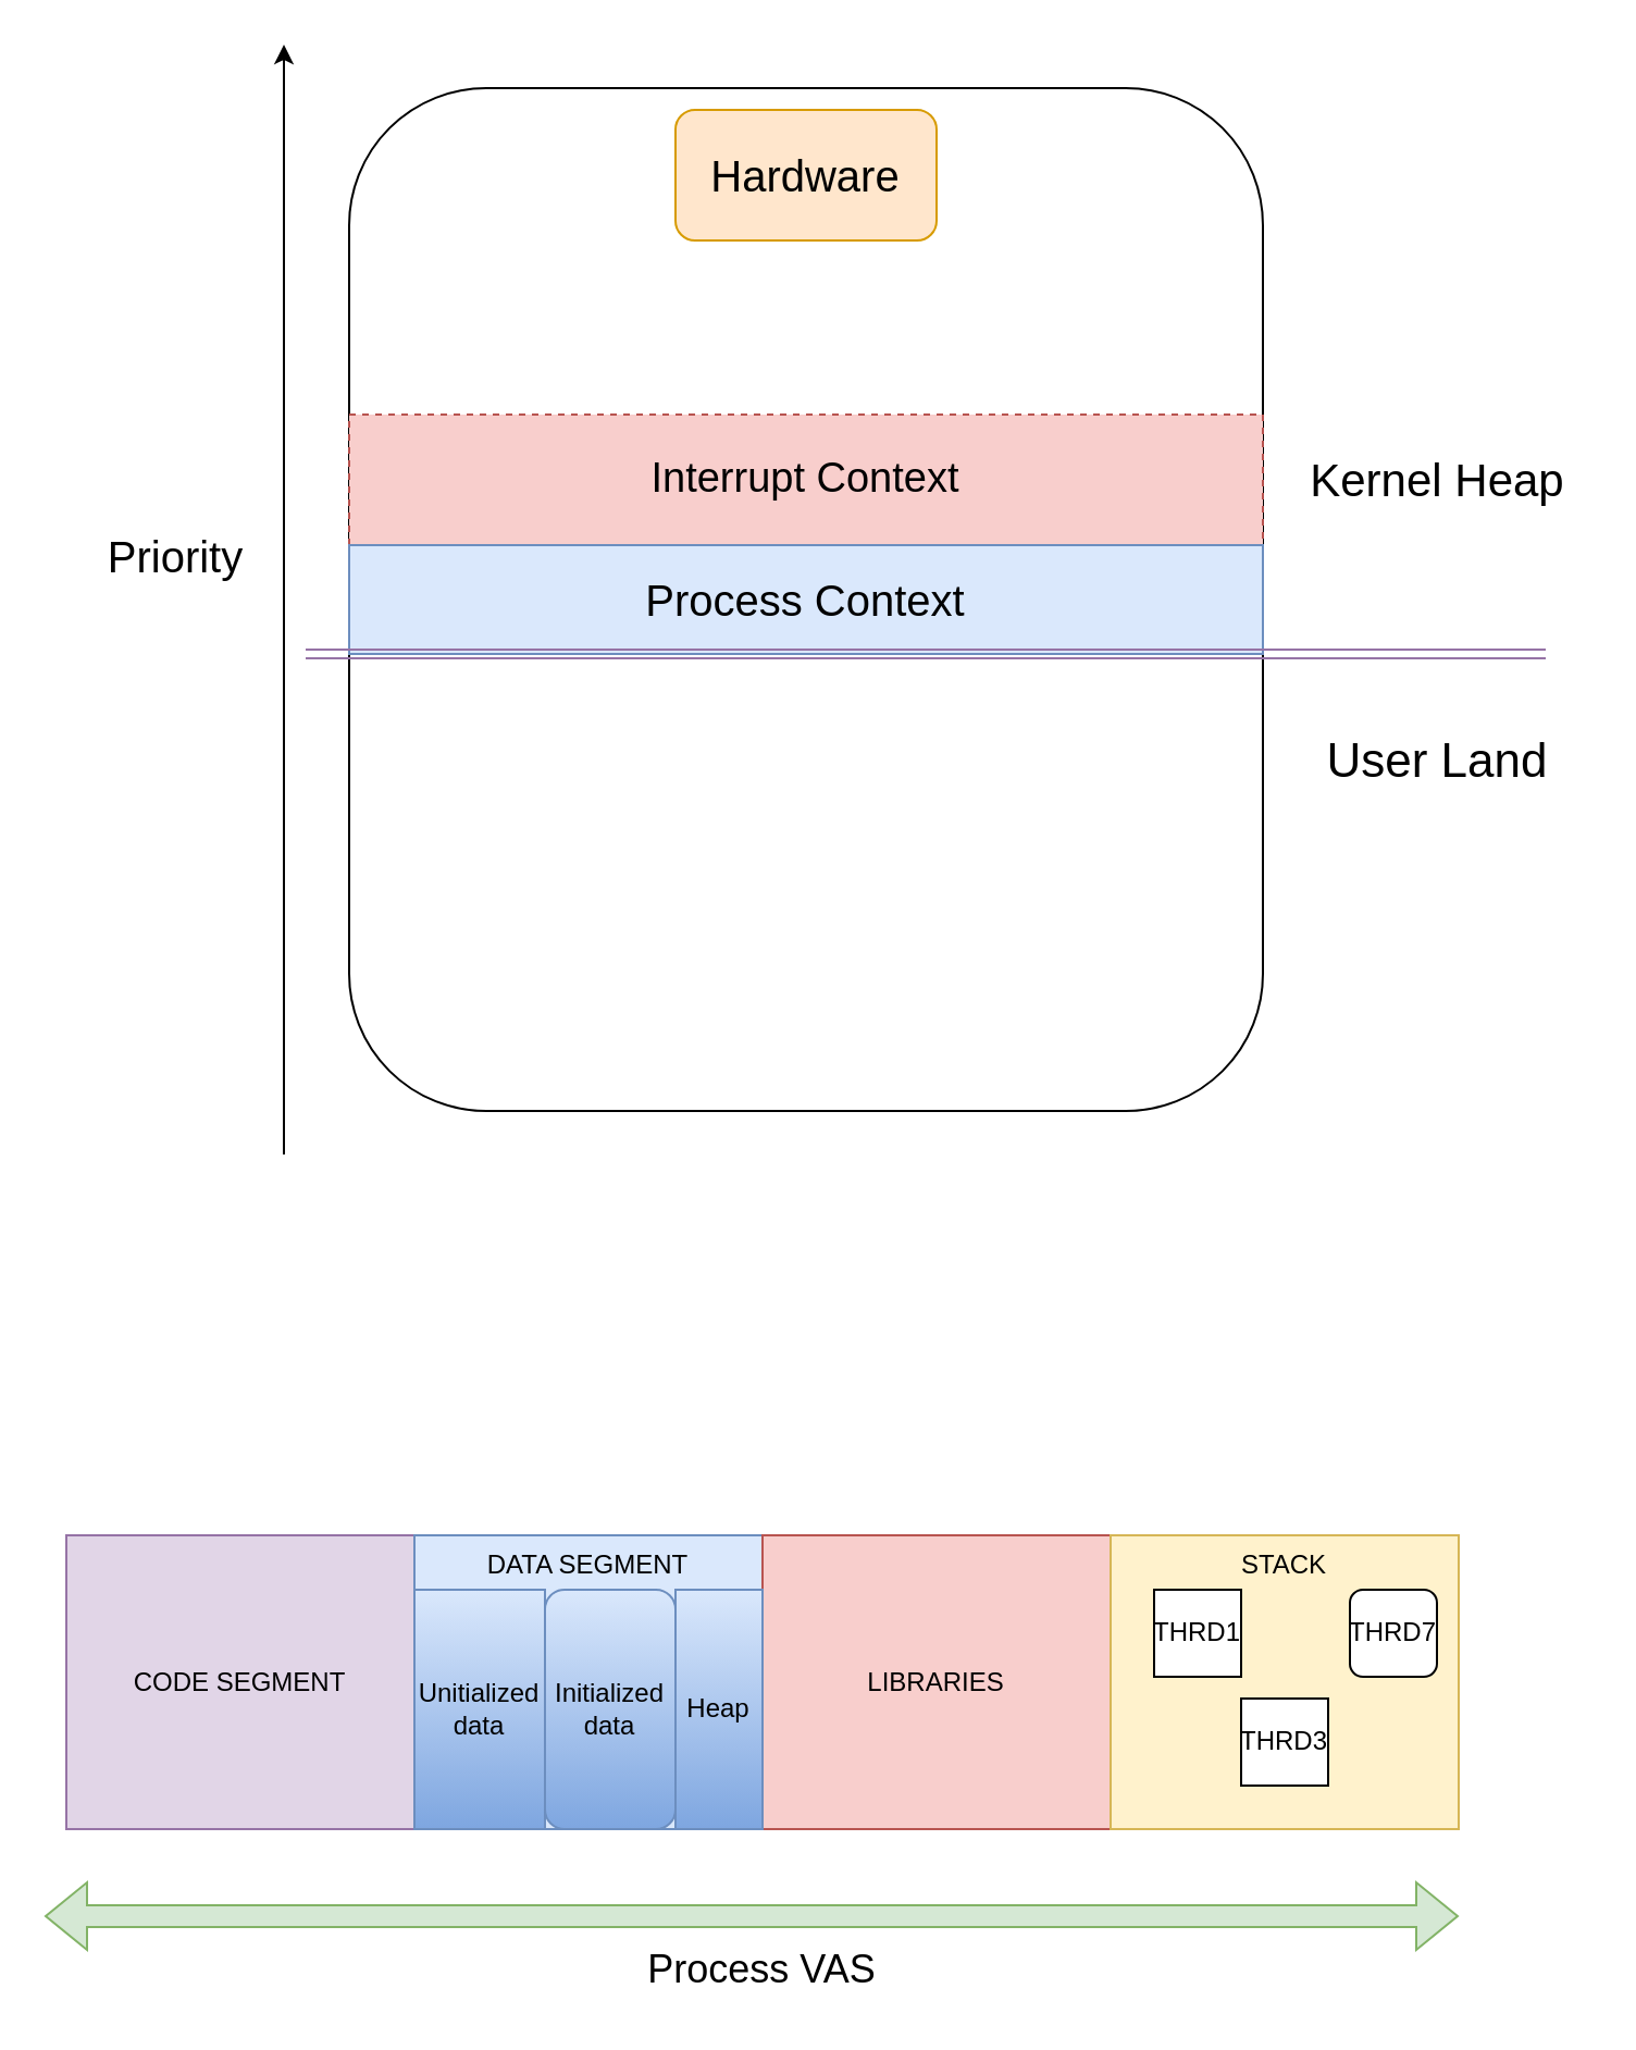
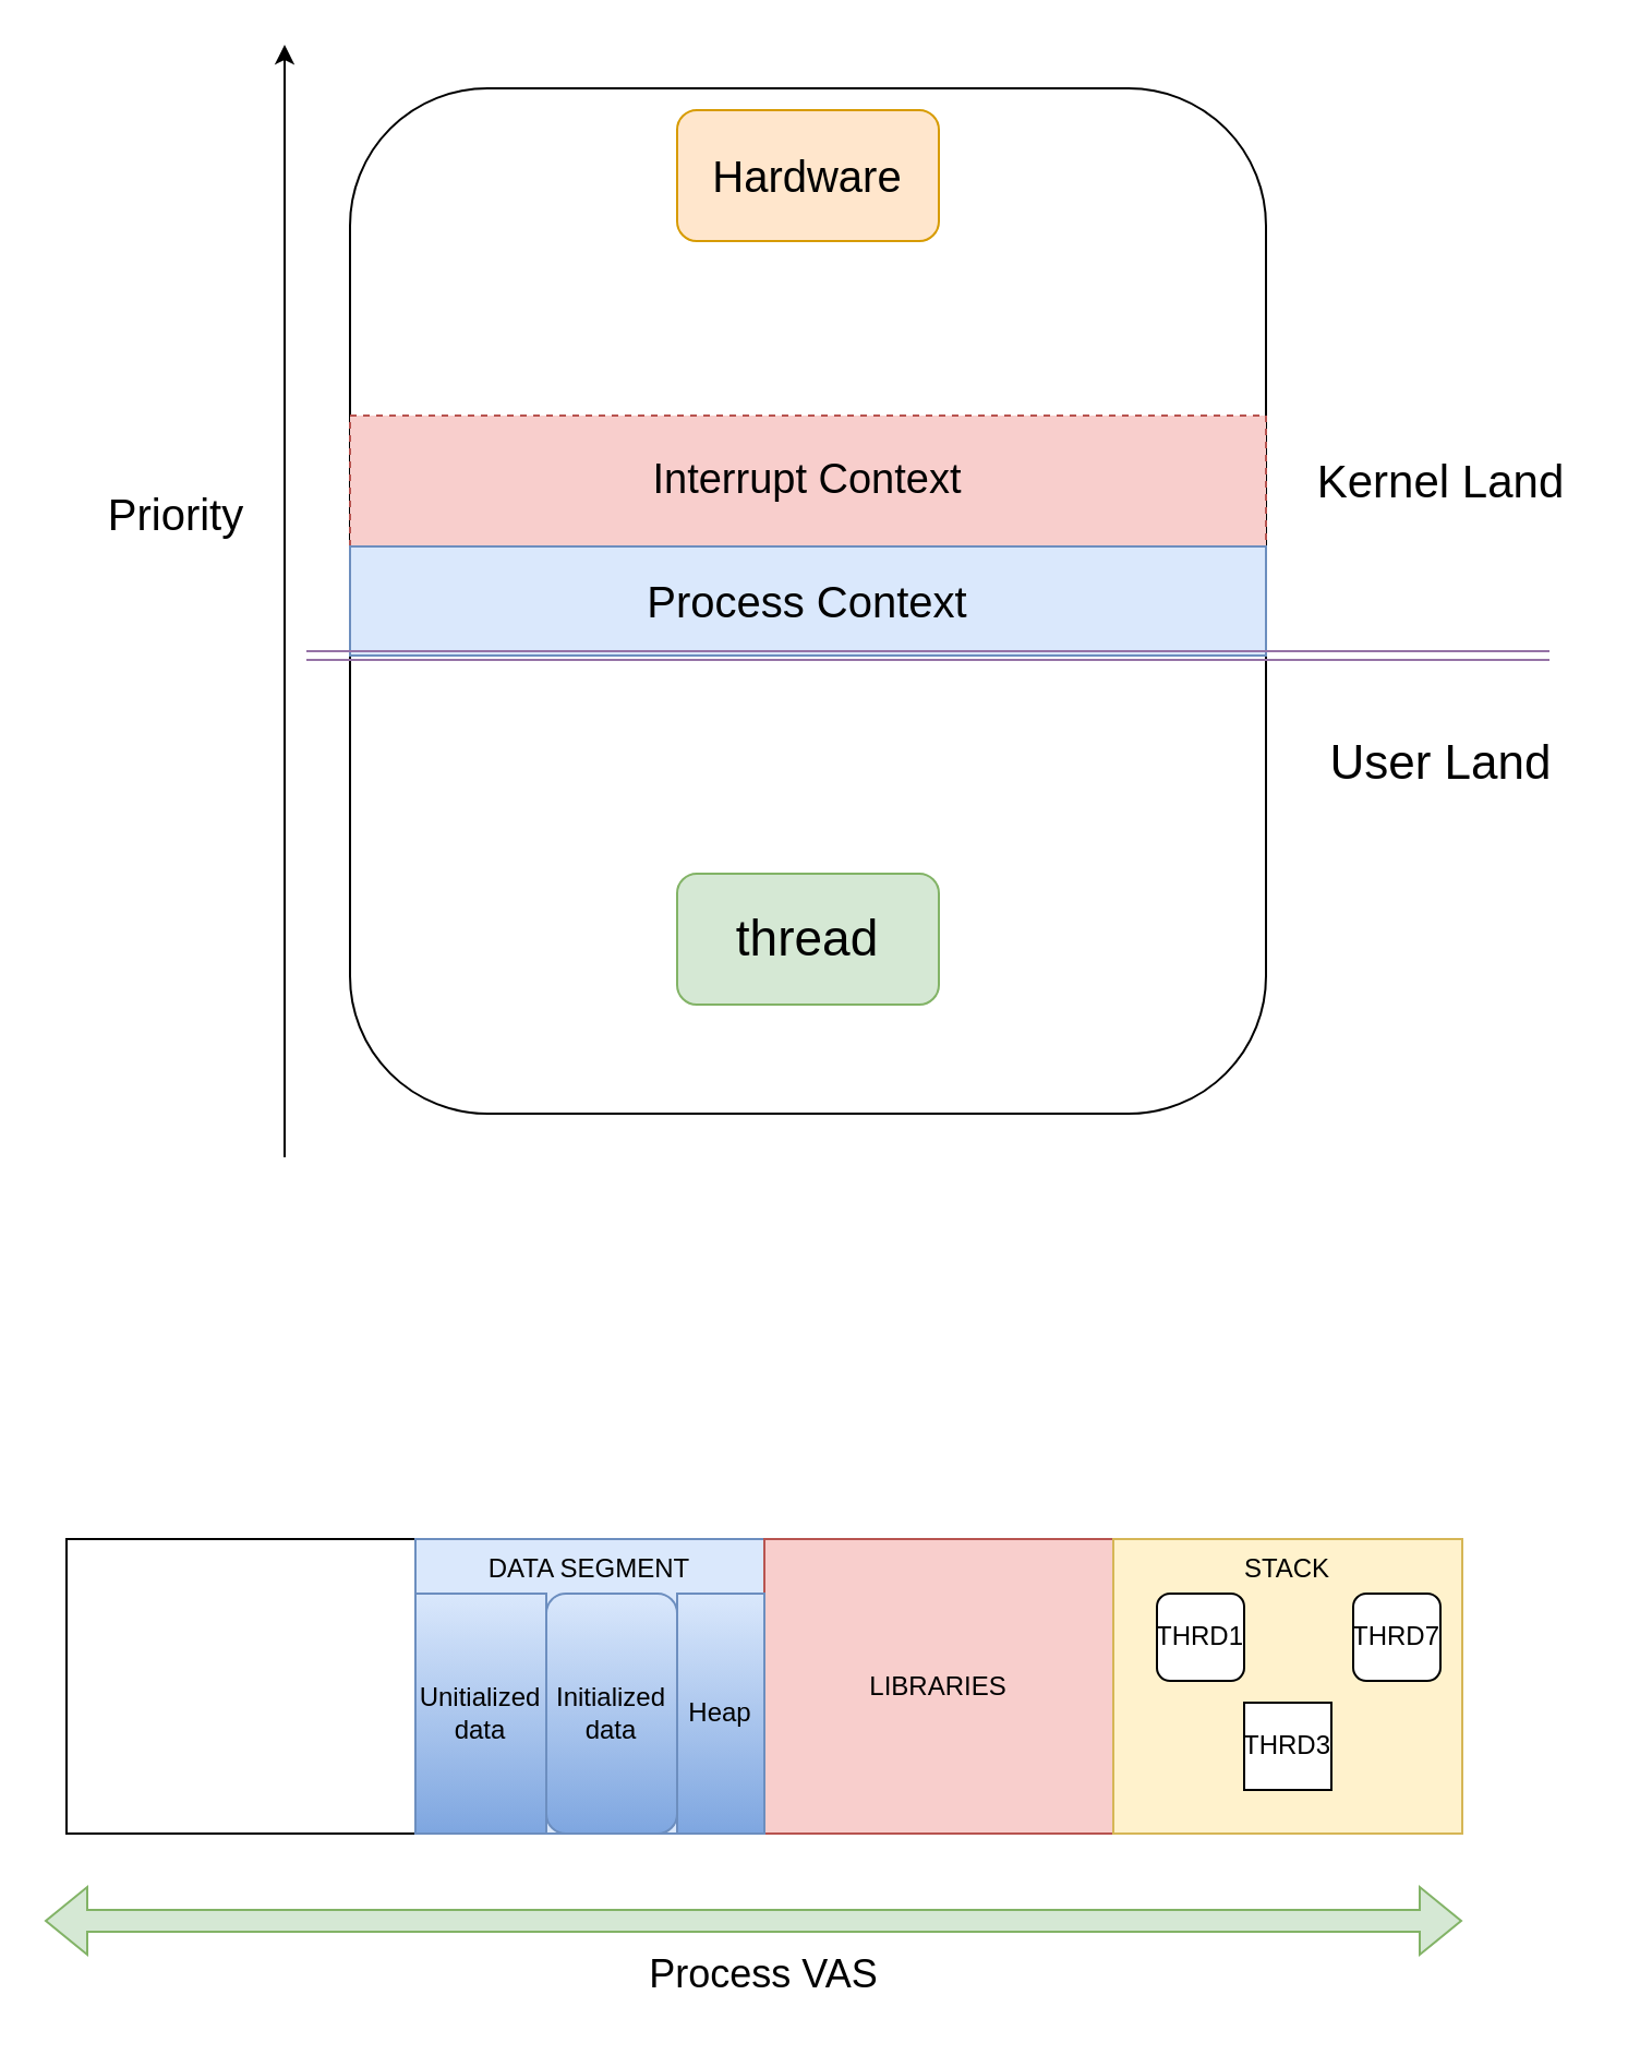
- <mxCell id="10" value="Kernel Heap" style="text;html=1;align=center;verticalAlign=middle;resizable=0;points=[];autosize=1;strokeColor=none;fillColor=none;fontSize=21;" vertex="1" parent="1"><mxGeometry x="590" y="200" width="140" height="40" as="geometry" /></mxCell>
+ <mxCell id="10" value="Kernel Land" style="text;html=1;align=center;verticalAlign=middle;resizable=0;points=[];autosize=1;strokeColor=none;fillColor=none;fontSize=21;" vertex="1" parent="1"><mxGeometry x="590" y="200" width="140" height="40" as="geometry" /></mxCell>
- <mxCell id="4" value="Priority" style="text;html=1;align=center;verticalAlign=middle;resizable=0;points=[];autosize=1;strokeColor=none;fillColor=none;fontSize=20;" vertex="1" parent="1"><mxGeometry x="35" y="235" width="90" height="40" as="geometry" /></mxCell>
+ <mxCell id="4" value="Priority" style="text;html=1;align=center;verticalAlign=middle;resizable=0;points=[];autosize=1;strokeColor=none;fillColor=none;fontSize=20;" vertex="1" parent="1"><mxGeometry x="35" y="215" width="90" height="40" as="geometry" /></mxCell>
+ <mxCell id="5" value="thread" style="rounded=1;whiteSpace=wrap;html=1;fillColor=#d5e8d4;strokeColor=#82b366;fontSize=23;" vertex="1" parent="1"><mxGeometry x="310" y="400" width="120" height="60" as="geometry" /></mxCell>
- <mxCell id="22" value="THRD1" style="whiteSpace=wrap;html=1;rounded=0;" vertex="1" parent="1"><mxGeometry x="530" y="730" width="40" height="40" as="geometry" /></mxCell>
+ <mxCell id="22" value="THRD1" style="rounded=1;whiteSpace=wrap;html=1;" vertex="1" parent="1"><mxGeometry x="530" y="730" width="40" height="40" as="geometry" /></mxCell>
- <mxCell id="15" value="CODE SEGMENT" style="rounded=0;whiteSpace=wrap;html=1;verticalAlign=middle;fillColor=#e1d5e7;strokeColor=#9673a6;" vertex="1" parent="1"><mxGeometry x="30" y="705" width="160" height="135" as="geometry" /></mxCell>
